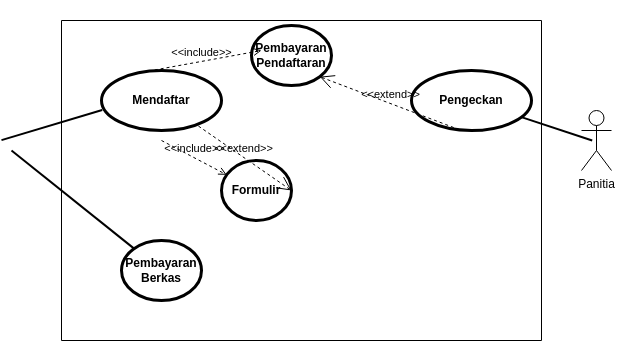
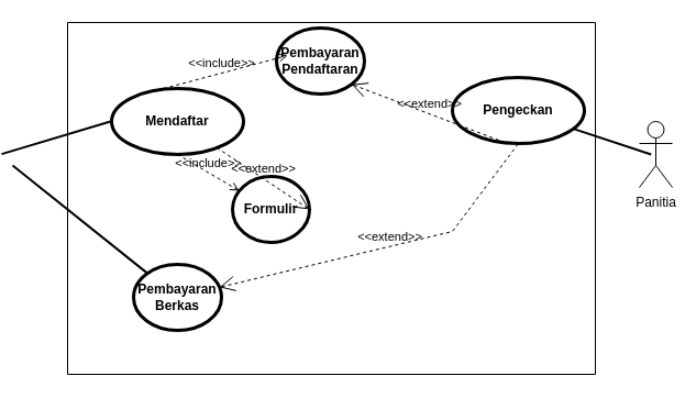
- <mxCell id="4" value="Mendaftar" style="shape=ellipse;html=1;strokeWidth=3;fontStyle=1;whiteSpace=wrap;align=center;perimeter=ellipsePerimeter;" vertex="1" parent="2"><mxGeometry x="40" y="50" width="120" height="60" as="geometry" /></mxCell>
+ <mxCell id="4" value="Mendaftar" style="shape=ellipse;html=1;strokeWidth=3;fontStyle=1;whiteSpace=wrap;align=center;perimeter=ellipsePerimeter;" vertex="1" parent="2"><mxGeometry x="40" y="60" width="120" height="60" as="geometry" /></mxCell>
- <mxCell id="5" value="Formulir" style="shape=ellipse;html=1;strokeWidth=3;fontStyle=1;whiteSpace=wrap;align=center;perimeter=ellipsePerimeter;" vertex="1" parent="2"><mxGeometry x="160" y="140" width="70" height="60" as="geometry" /></mxCell>
+ <mxCell id="5" value="Formulir" style="shape=ellipse;html=1;strokeWidth=3;fontStyle=1;whiteSpace=wrap;align=center;perimeter=ellipsePerimeter;" vertex="1" parent="2"><mxGeometry x="150" y="140" width="70" height="60" as="geometry" /></mxCell>
+ <mxCell id="11" value="&amp;lt;&amp;lt;extend&amp;gt;&amp;gt;" style="edgeStyle=none;html=1;startArrow=open;endArrow=none;startSize=12;verticalAlign=bottom;dashed=1;labelBackgroundColor=none;rounded=0;entryX=0.5;entryY=1;entryDx=0;entryDy=0;" edge="1" parent="2" source="6" target="9"><mxGeometry width="160" relative="1" as="geometry"><mxPoint x="490" y="210" as="sourcePoint" /><mxPoint x="620" y="180" as="targetPoint" /><Array as="points"><mxPoint x="350" y="190" /></Array></mxGeometry></mxCell>
